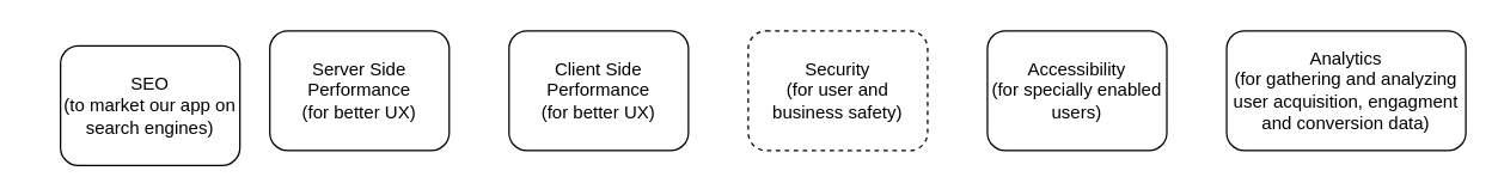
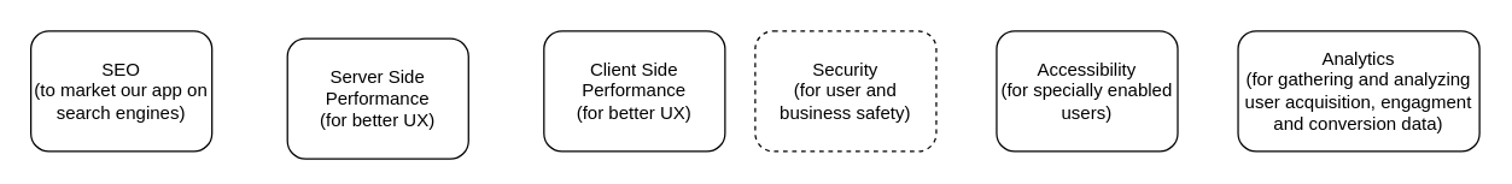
- <mxCell id="3" value="Server Side Performance&lt;br&gt;(for better UX)" style="rounded=1;whiteSpace=wrap;html=1;" parent="1" vertex="1"><mxGeometry x="180" y="20" width="120" height="80" as="geometry" /></mxCell>
+ <mxCell id="3" value="Server Side Performance&lt;br&gt;(for better UX)" style="rounded=1;whiteSpace=wrap;html=1;" parent="1" vertex="1"><mxGeometry x="190" y="25" width="120" height="80" as="geometry" /></mxCell>
- <mxCell id="4" value="Client Side Performance&lt;br&gt;(for better UX)" style="rounded=1;whiteSpace=wrap;html=1;" parent="1" vertex="1"><mxGeometry x="340" y="20" width="120" height="80" as="geometry" /></mxCell>
+ <mxCell id="4" value="Client Side Performance&lt;br&gt;(for better UX)" style="rounded=1;whiteSpace=wrap;html=1;" parent="1" vertex="1"><mxGeometry x="360" y="20" width="120" height="80" as="geometry" /></mxCell>
- <mxCell id="2" value="SEO&lt;br&gt;(to market our app on search engines)" style="rounded=1;whiteSpace=wrap;html=1;" parent="1" vertex="1"><mxGeometry x="40" y="30" width="120" height="80" as="geometry" /></mxCell>
+ <mxCell id="2" value="SEO&lt;br&gt;(to market our app on search engines)" style="rounded=1;whiteSpace=wrap;html=1;" parent="1" vertex="1"><mxGeometry x="20" y="20" width="120" height="80" as="geometry" /></mxCell>
